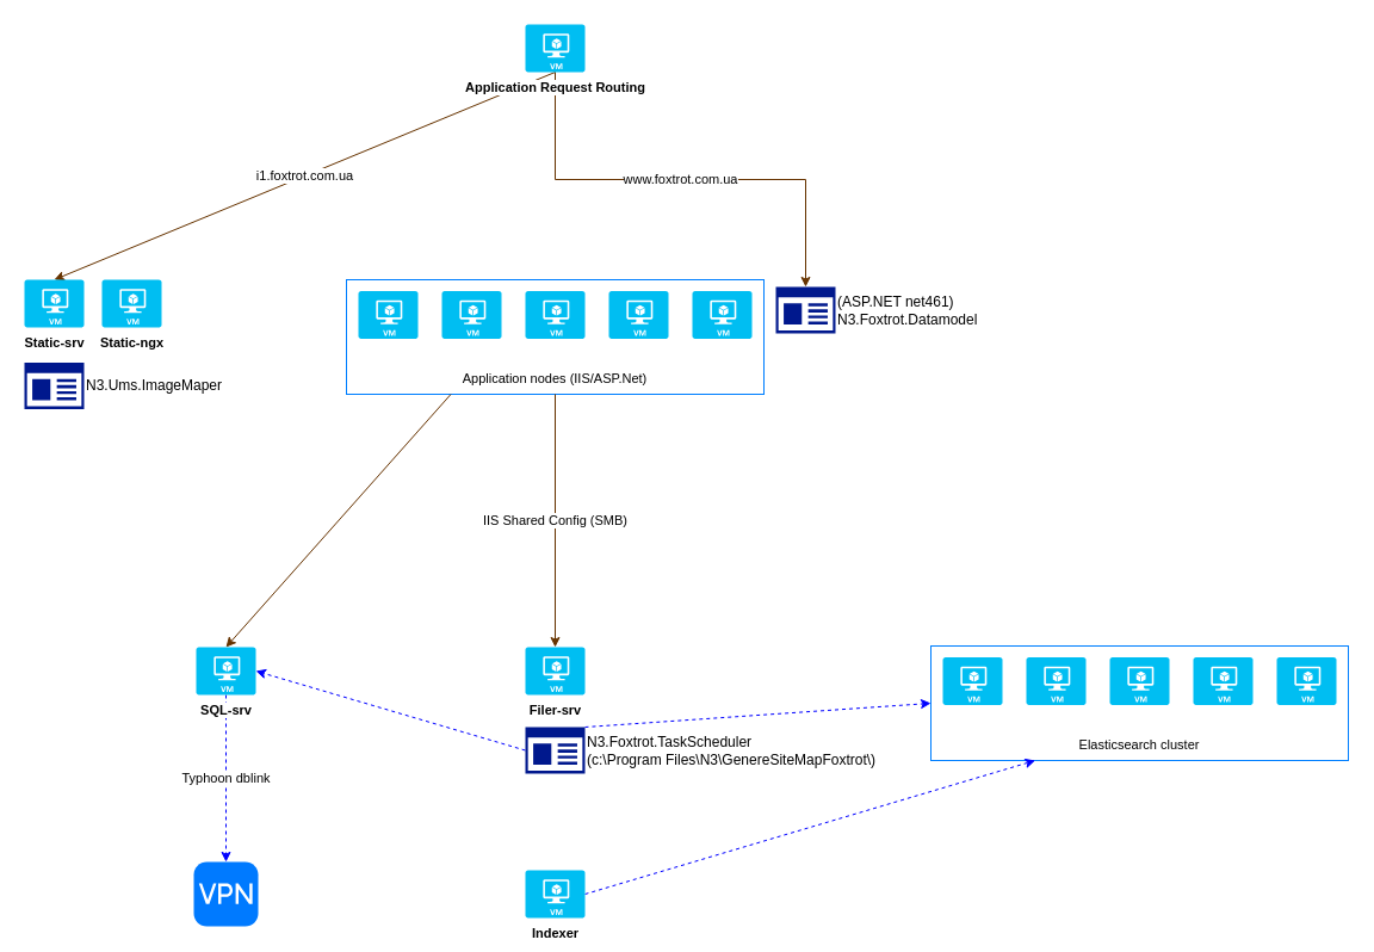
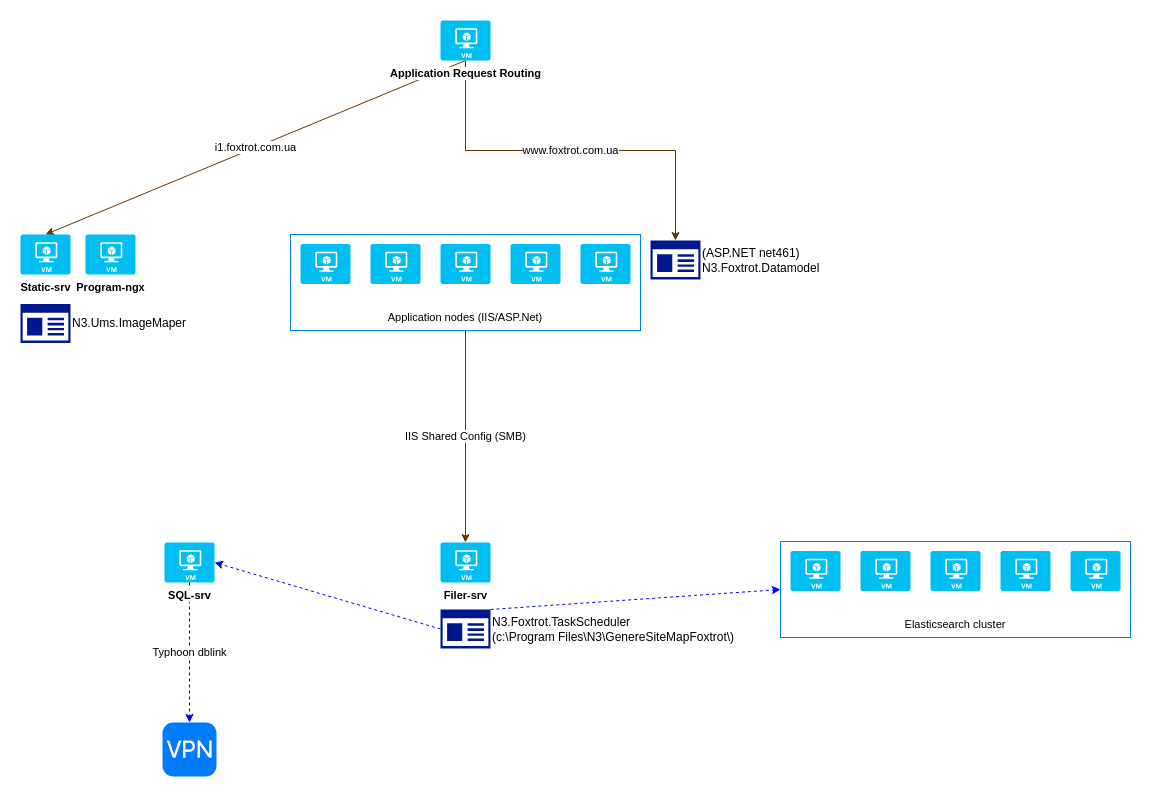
- <mxCell id="35" value="Static-ngx" style="verticalLabelPosition=bottom;html=1;verticalAlign=top;align=center;strokeColor=none;fillColor=#00BEF2;shape=mxgraph.azure.virtual_machine;labelBackgroundColor=#ffffff;fontSize=11;fontColor=#000000;fontStyle=1" parent="1" vertex="1"><mxGeometry x="85" y="234" width="50" height="40" as="geometry" /></mxCell>
+ <mxCell id="35" value="Program-ngx" style="verticalLabelPosition=bottom;html=1;verticalAlign=top;align=center;strokeColor=none;fillColor=#00BEF2;shape=mxgraph.azure.virtual_machine;labelBackgroundColor=#ffffff;fontSize=11;fontColor=#000000;fontStyle=1" parent="1" vertex="1"><mxGeometry x="85" y="234" width="50" height="40" as="geometry" /></mxCell>
- <mxCell id="22" style="edgeStyle=none;rounded=0;orthogonalLoop=1;jettySize=auto;html=1;exitX=0.25;exitY=1;exitDx=0;exitDy=0;entryX=0.5;entryY=0;entryDx=0;entryDy=0;entryPerimeter=0;strokeColor=#663300;fontSize=11;fontColor=#000000;" parent="1" source="6" target="21" edge="1"><mxGeometry relative="1" as="geometry" /></mxCell>
- <mxCell id="27" style="edgeStyle=none;rounded=0;orthogonalLoop=1;jettySize=auto;html=1;exitX=1;exitY=0.5;exitDx=0;exitDy=0;exitPerimeter=0;entryX=0.25;entryY=1;entryDx=0;entryDy=0;dashed=1;strokeColor=#0000FF;fontSize=11;fontColor=#000000;" parent="1" source="28" target="13" edge="1"><mxGeometry relative="1" as="geometry" /></mxCell>
- <mxCell id="28" value="Indexer" style="verticalLabelPosition=bottom;html=1;verticalAlign=top;align=center;strokeColor=none;fillColor=#00BEF2;shape=mxgraph.azure.virtual_machine;labelBackgroundColor=#ffffff;fontSize=11;fontColor=#000000;fontStyle=1" parent="1" vertex="1"><mxGeometry x="440" y="729" width="50" height="40" as="geometry" /></mxCell>
